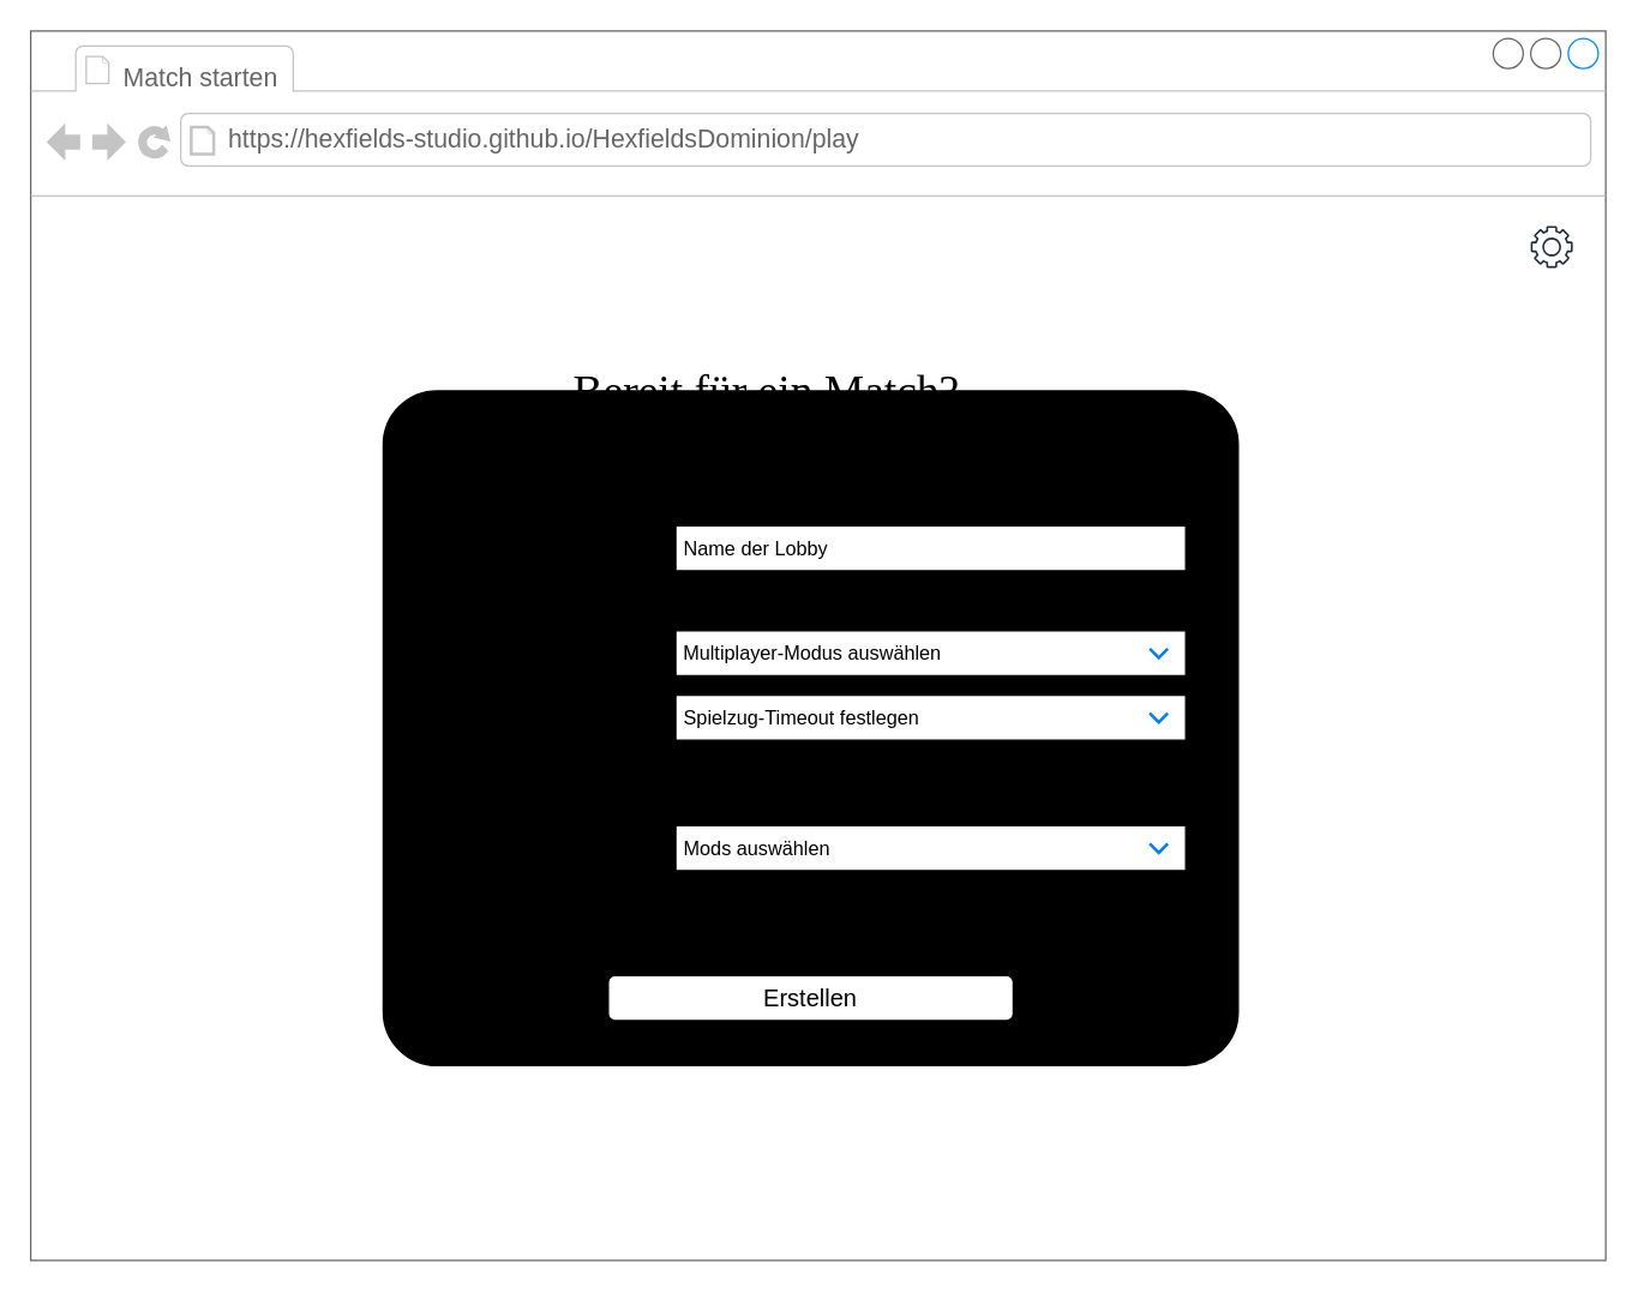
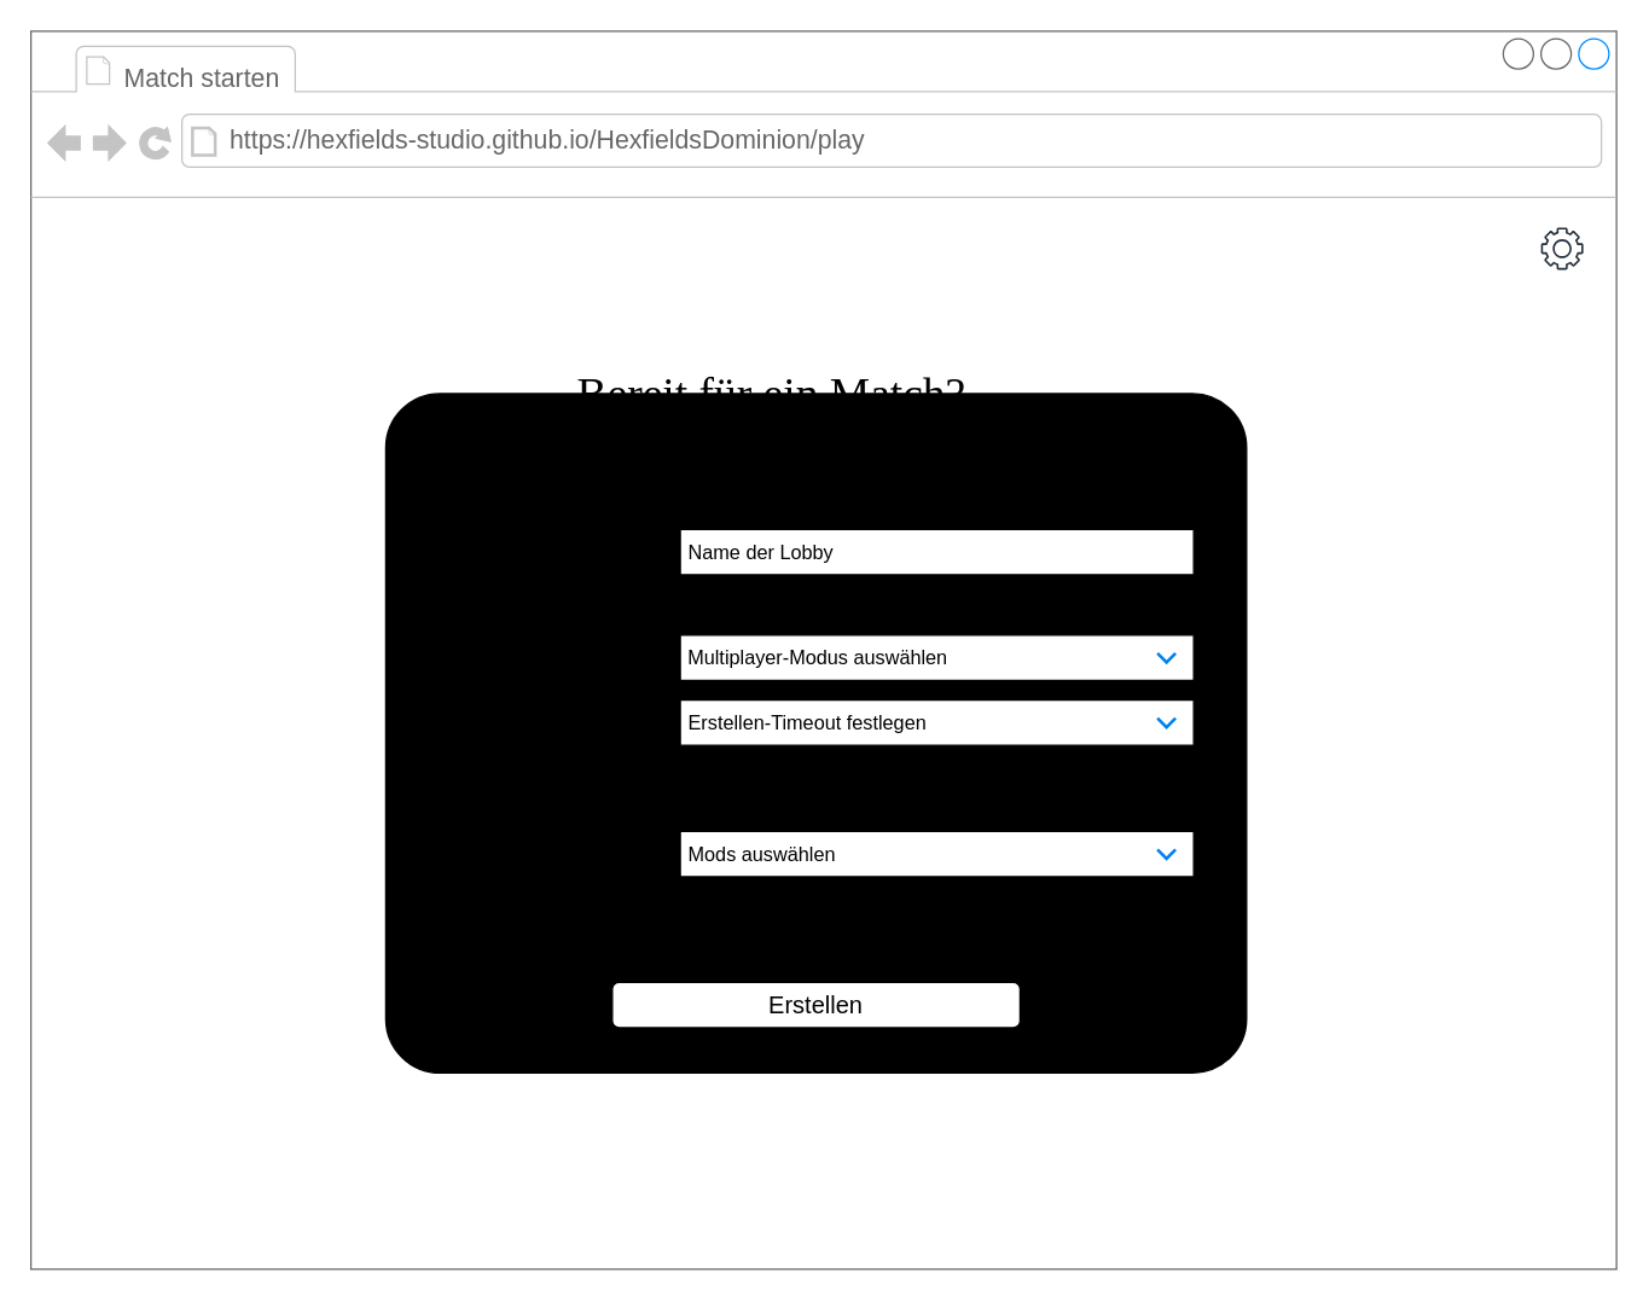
- <mxCell id="18" value="&lt;div align=&quot;left&quot;&gt;&lt;font style=&quot;font-size: 13px; color: light-dark(rgb(0, 0, 0), rgb(102, 102, 102));&quot;&gt;&amp;nbsp;Spielzug-Timeout festlegen&lt;/font&gt;&lt;/div&gt;" style="rounded=0;whiteSpace=wrap;html=1;align=left;" vertex="1" parent="2"><mxGeometry x="430" y="443" width="340" height="30" as="geometry" /></mxCell>
+ <mxCell id="18" value="&lt;div align=&quot;left&quot;&gt;&lt;font style=&quot;font-size: 13px; color: light-dark(rgb(0, 0, 0), rgb(102, 102, 102));&quot;&gt;&amp;nbsp;Erstellen-Timeout festlegen&lt;/font&gt;&lt;/div&gt;" style="rounded=0;whiteSpace=wrap;html=1;align=left;" vertex="1" parent="2"><mxGeometry x="430" y="443" width="340" height="30" as="geometry" /></mxCell>
